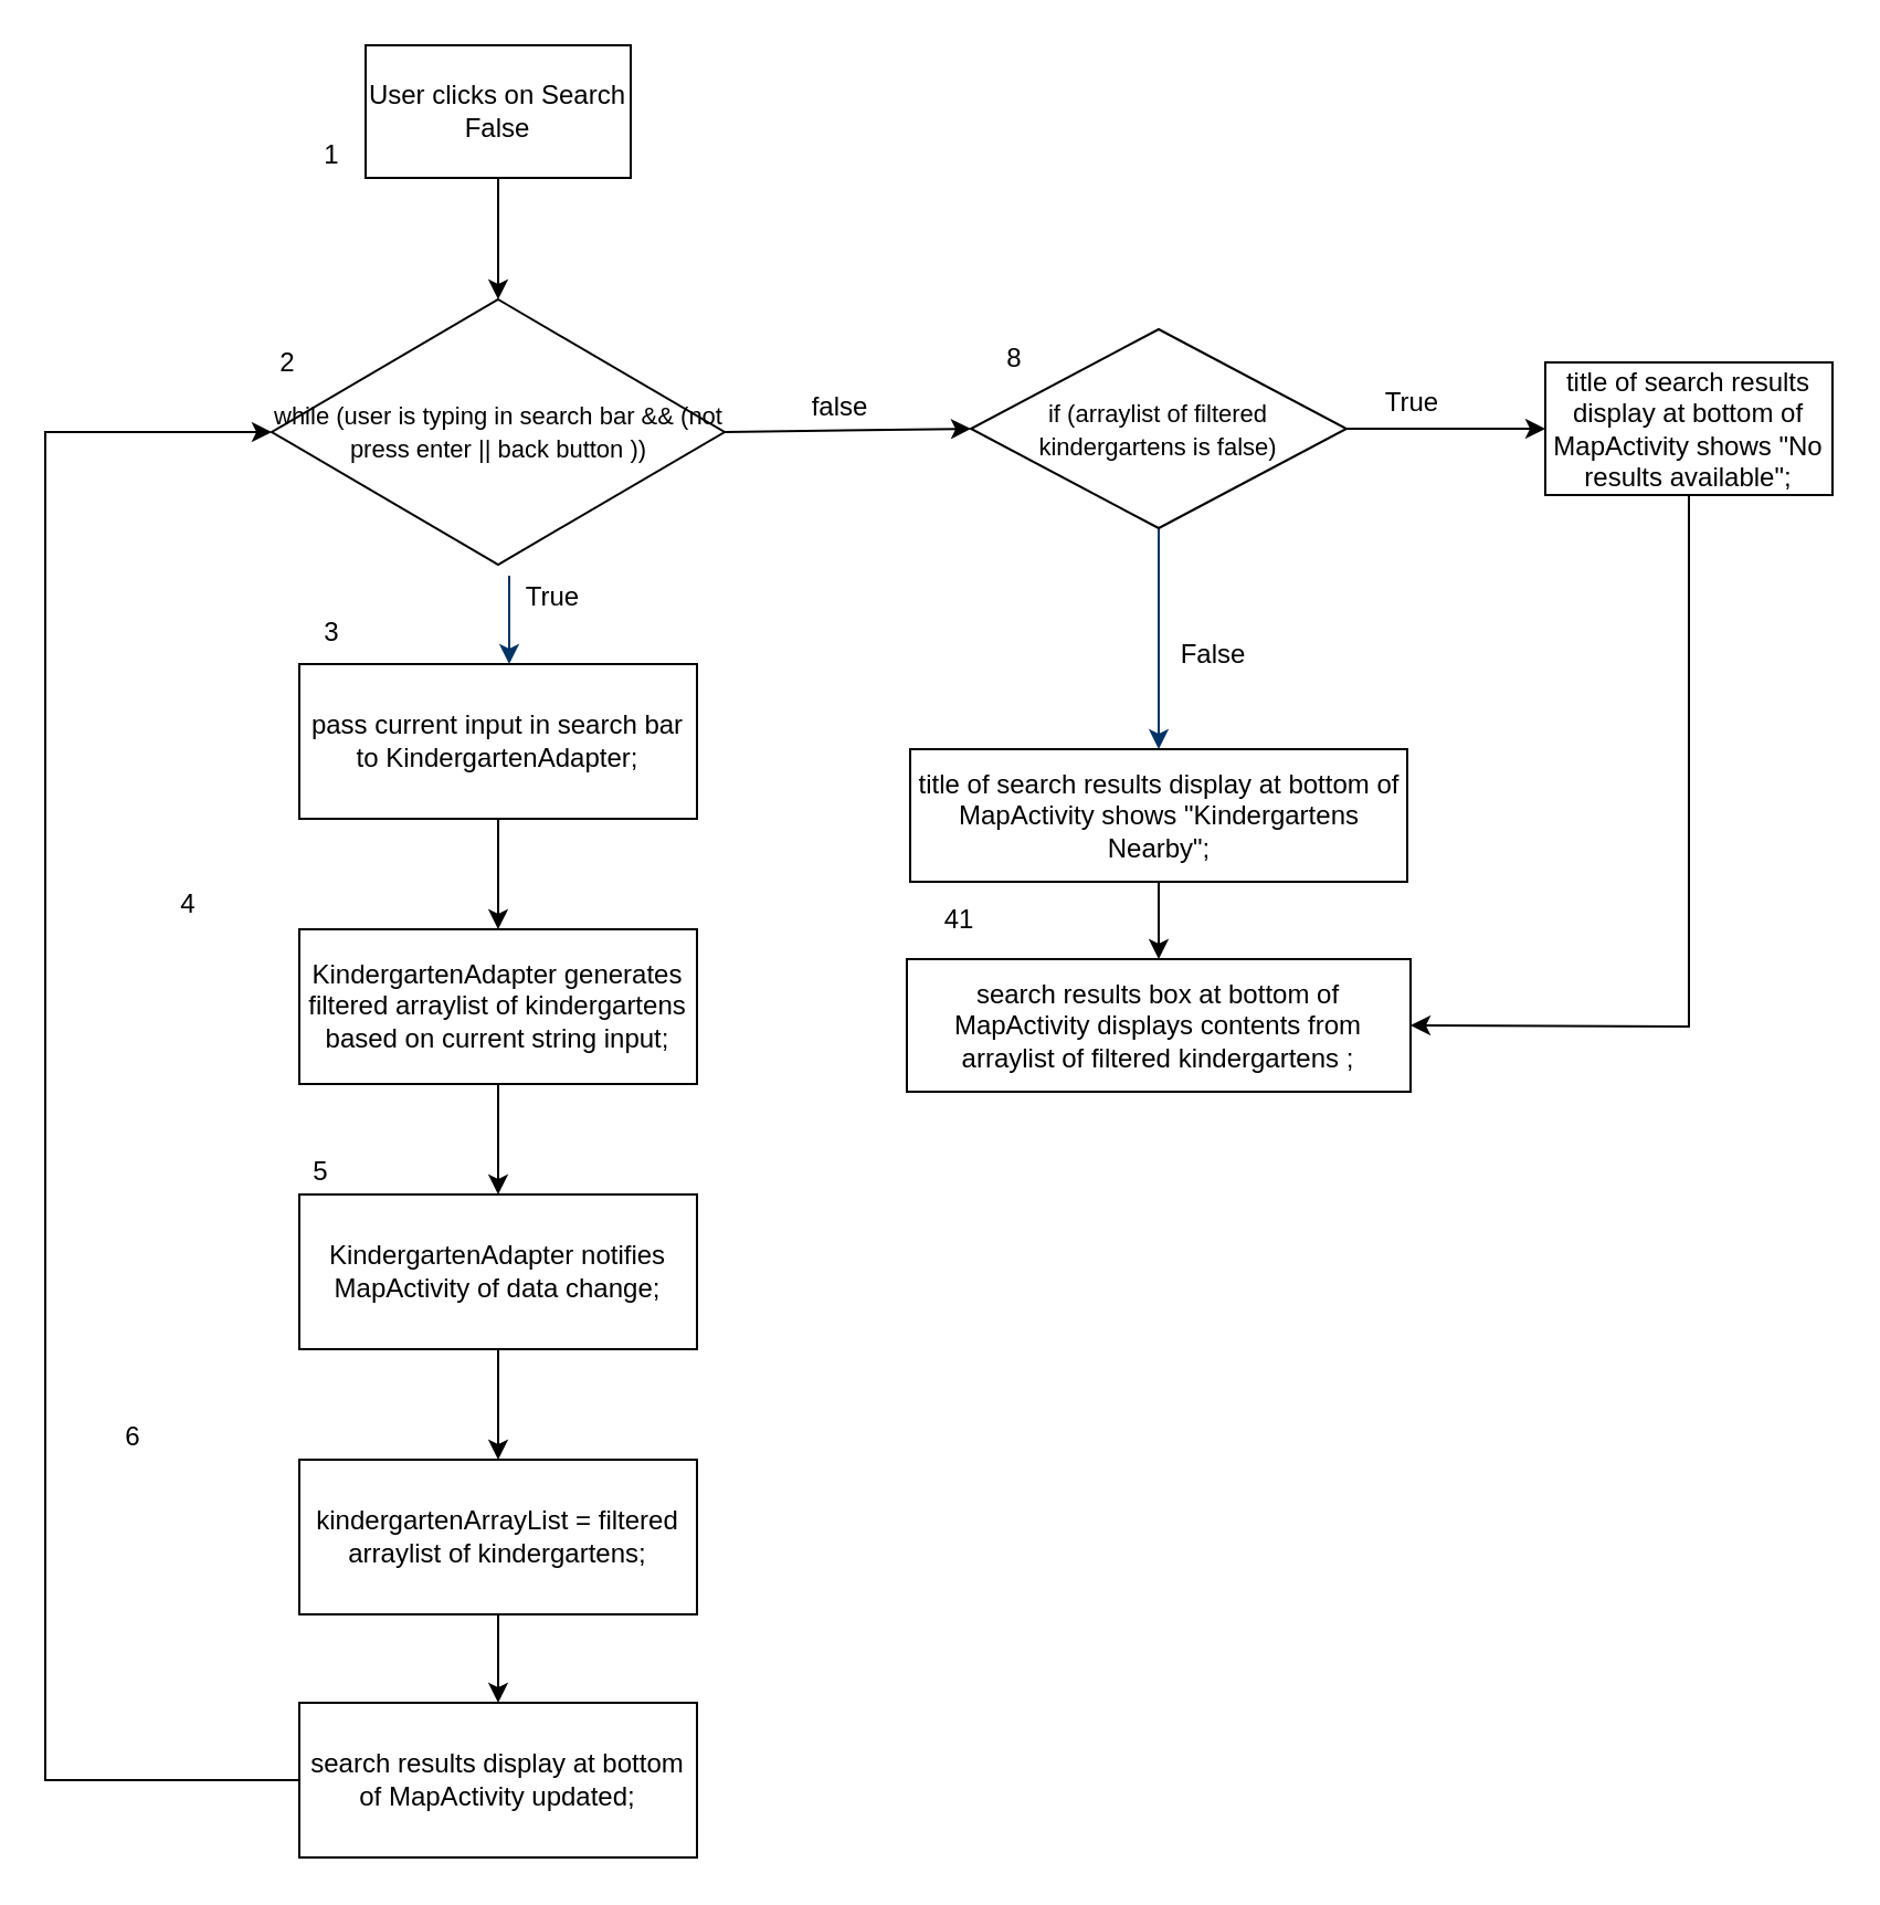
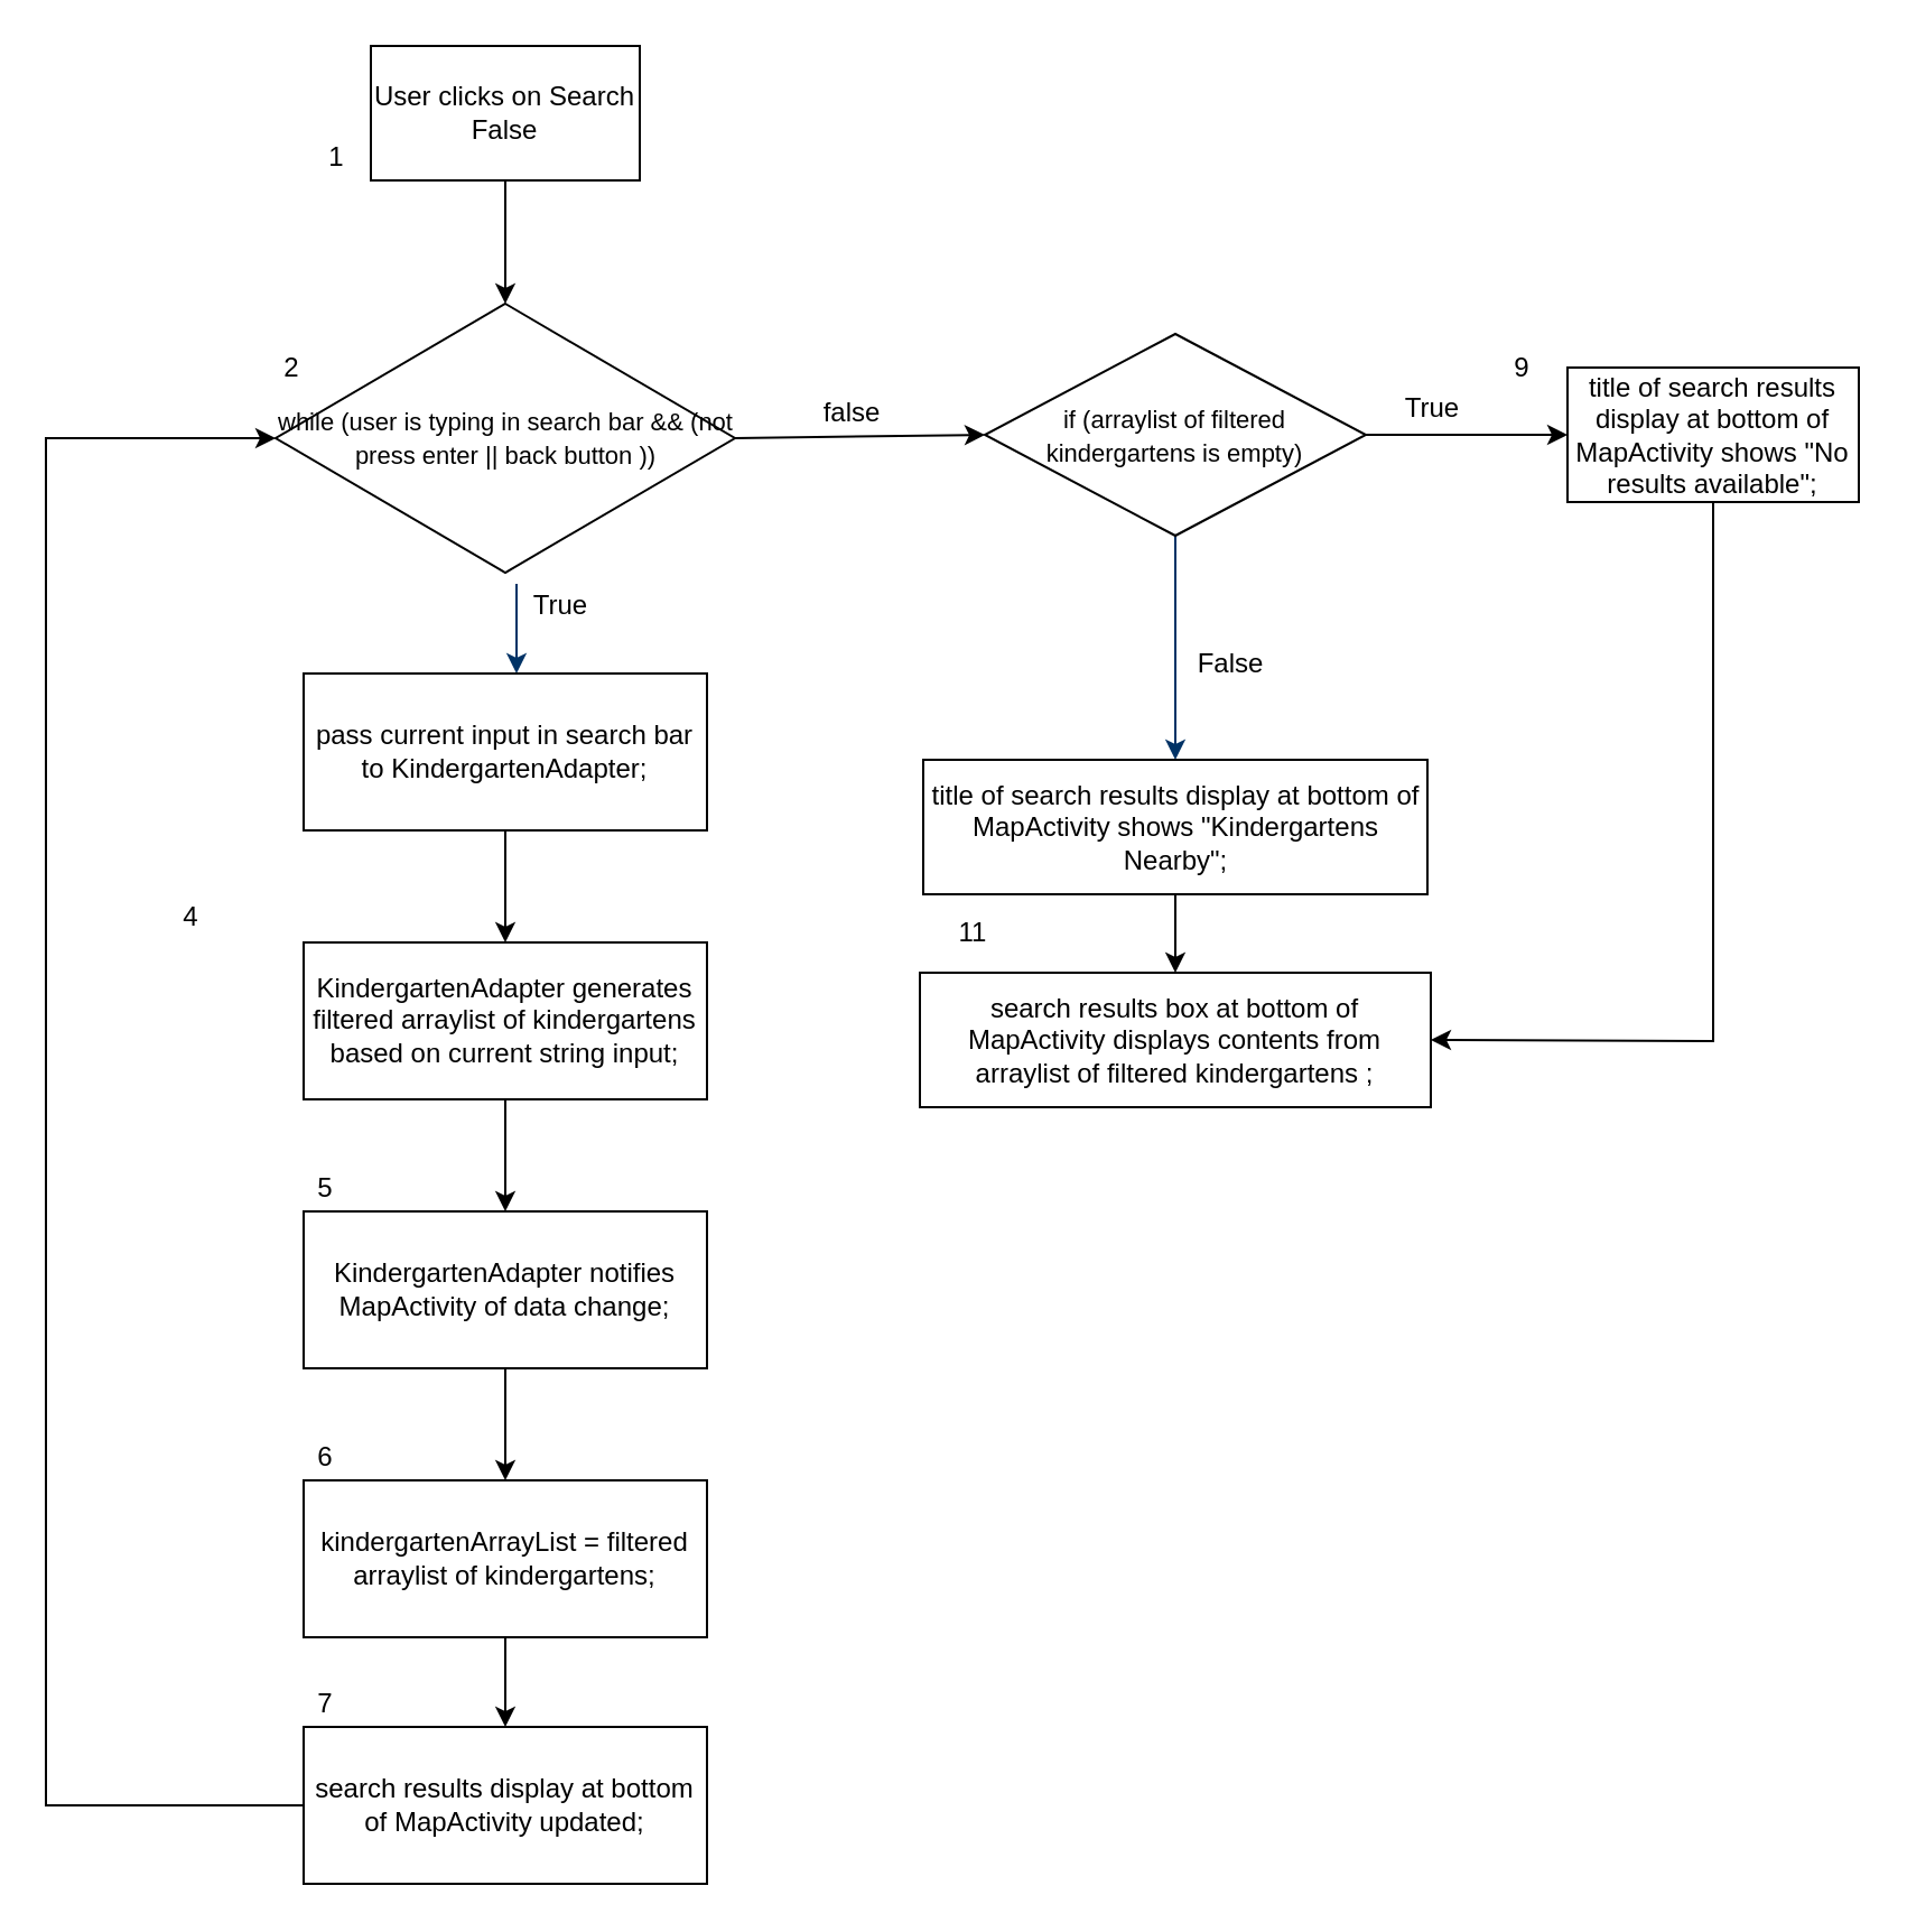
- <mxCell id="32" value="8" style="text;html=1;strokeColor=none;fillColor=none;align=center;verticalAlign=middle;whiteSpace=wrap;rounded=0;" vertex="1" parent="1"><mxGeometry x="439" y="150" width="40" height="24" as="geometry" /></mxCell>
+ <mxCell id="31" value="9" style="text;html=1;strokeColor=none;fillColor=none;align=center;verticalAlign=middle;whiteSpace=wrap;rounded=0;" vertex="1" parent="1"><mxGeometry x="659" y="154" width="40" height="20" as="geometry" /></mxCell>
- <mxCell id="28" value="&lt;font style=&quot;font-size: 11px&quot;&gt;if (arraylist of filtered kindergartens is false)&lt;/font&gt;" style="rhombus;whiteSpace=wrap;html=1;" parent="1" vertex="1"><mxGeometry x="439" y="148.5" width="170" height="90" as="geometry" /></mxCell>
+ <mxCell id="28" value="&lt;font style=&quot;font-size: 11px&quot;&gt;if (arraylist of filtered kindergartens is empty)&lt;/font&gt;" style="rhombus;whiteSpace=wrap;html=1;" parent="1" vertex="1"><mxGeometry x="439" y="148.5" width="170" height="90" as="geometry" /></mxCell>
- <mxCell id="33" value="3" style="text;html=1;strokeColor=none;fillColor=none;align=center;verticalAlign=middle;whiteSpace=wrap;rounded=0;" vertex="1" parent="1"><mxGeometry x="130" y="276" width="40" height="20" as="geometry" /></mxCell>
- <mxCell id="38" value="41" style="text;html=1;strokeColor=none;fillColor=none;align=center;verticalAlign=middle;whiteSpace=wrap;rounded=0;" vertex="1" parent="1"><mxGeometry x="414" y="406" width="40" height="20" as="geometry" /></mxCell>
+ <mxCell id="38" value="11" style="text;html=1;strokeColor=none;fillColor=none;align=center;verticalAlign=middle;whiteSpace=wrap;rounded=0;" vertex="1" parent="1"><mxGeometry x="414" y="406" width="40" height="20" as="geometry" /></mxCell>
- <mxCell id="36" value="6" style="text;html=1;strokeColor=none;fillColor=none;align=center;verticalAlign=middle;whiteSpace=wrap;rounded=0;" vertex="1" parent="1"><mxGeometry x="40" y="640" width="40" height="20" as="geometry" /></mxCell>
+ <mxCell id="36" value="6" style="text;html=1;strokeColor=none;fillColor=none;align=center;verticalAlign=middle;whiteSpace=wrap;rounded=0;" vertex="1" parent="1"><mxGeometry x="125" y="640" width="40" height="20" as="geometry" /></mxCell>
+ <mxCell id="37" value="7" style="text;html=1;strokeColor=none;fillColor=none;align=center;verticalAlign=middle;whiteSpace=wrap;rounded=0;" vertex="1" parent="1"><mxGeometry x="125" y="750" width="40" height="20" as="geometry" /></mxCell>
